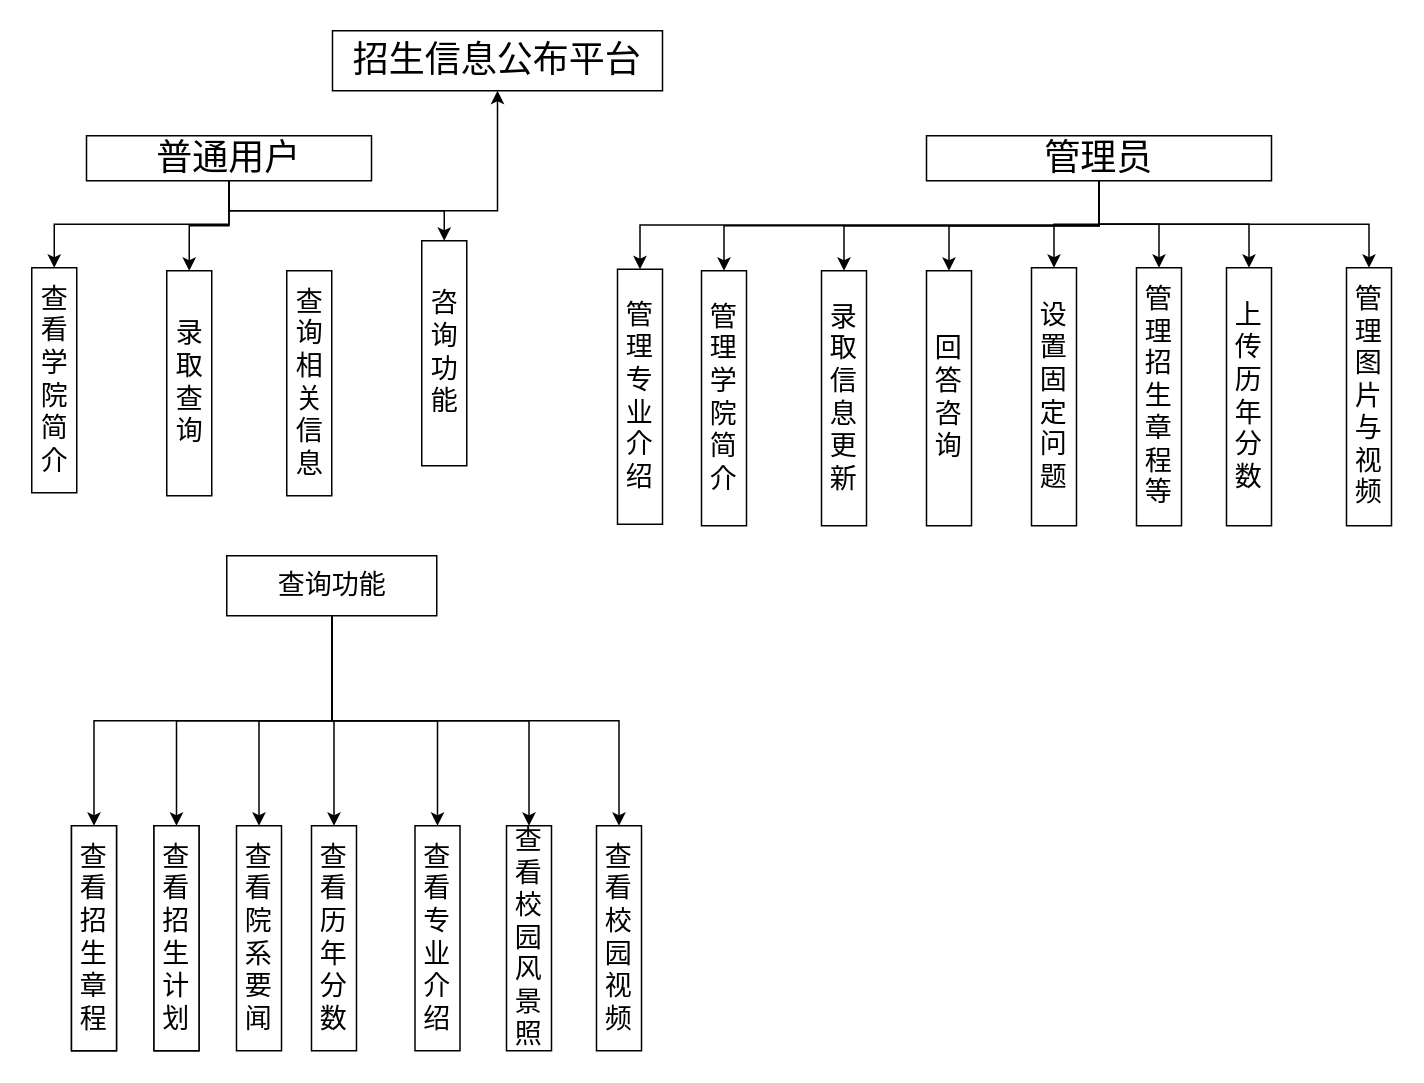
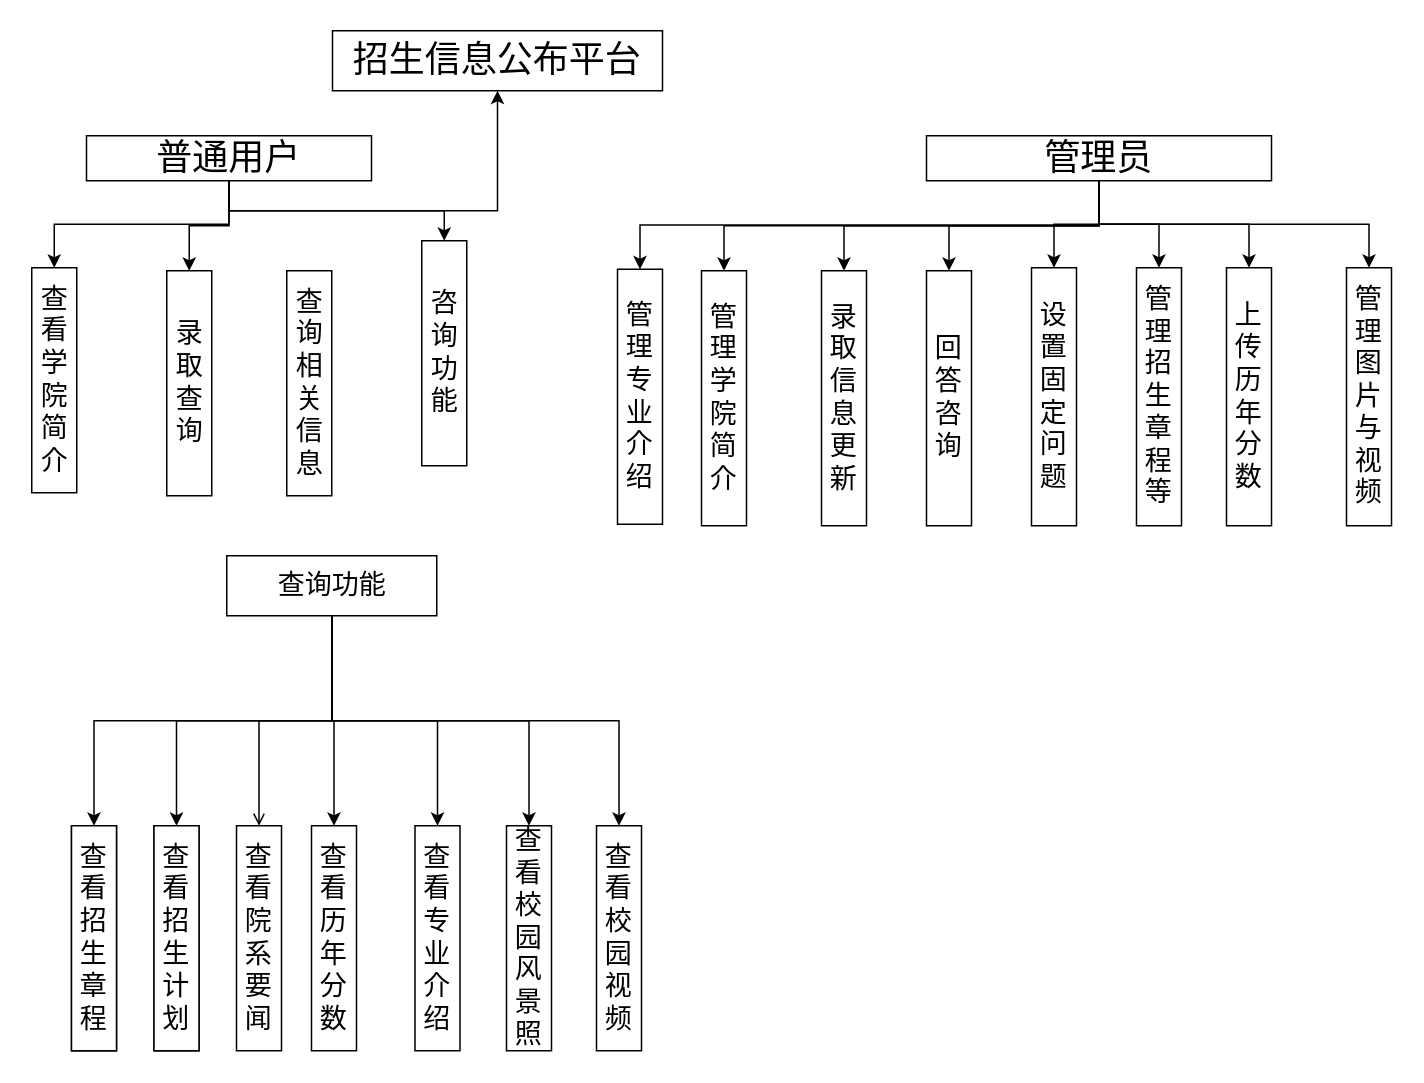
- <mxCell id="29" style="edgeStyle=orthogonalEdgeStyle;rounded=0;orthogonalLoop=1;jettySize=auto;html=1;exitX=0.5;exitY=1;exitDx=0;exitDy=0;" edge="1" parent="1" source="34" target="26"><mxGeometry relative="1" as="geometry" /></mxCell>
+ <mxCell id="29" style="edgeStyle=orthogonalEdgeStyle;rounded=0;orthogonalLoop=1;jettySize=auto;html=1;exitX=0.5;exitY=1;exitDx=0;exitDy=0;endArrow=open;" edge="1" parent="1" source="34" target="26"><mxGeometry relative="1" as="geometry" /></mxCell>
